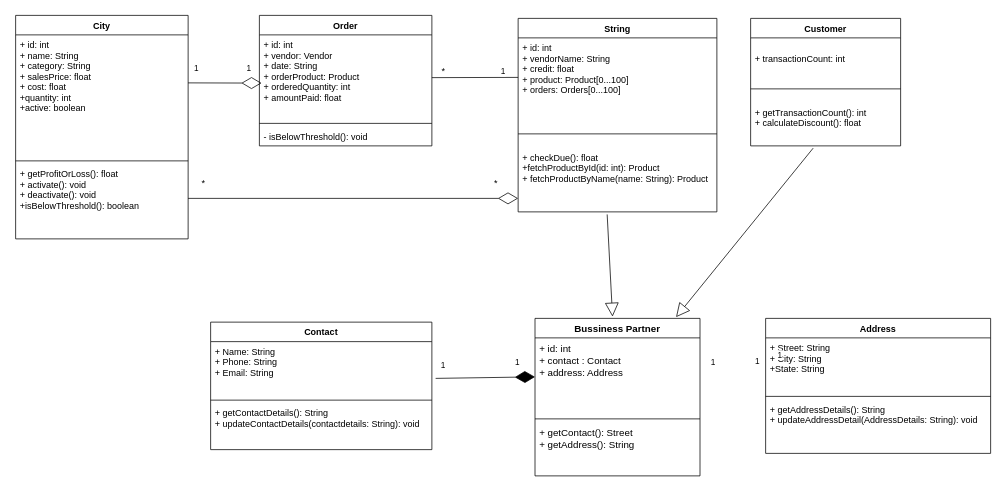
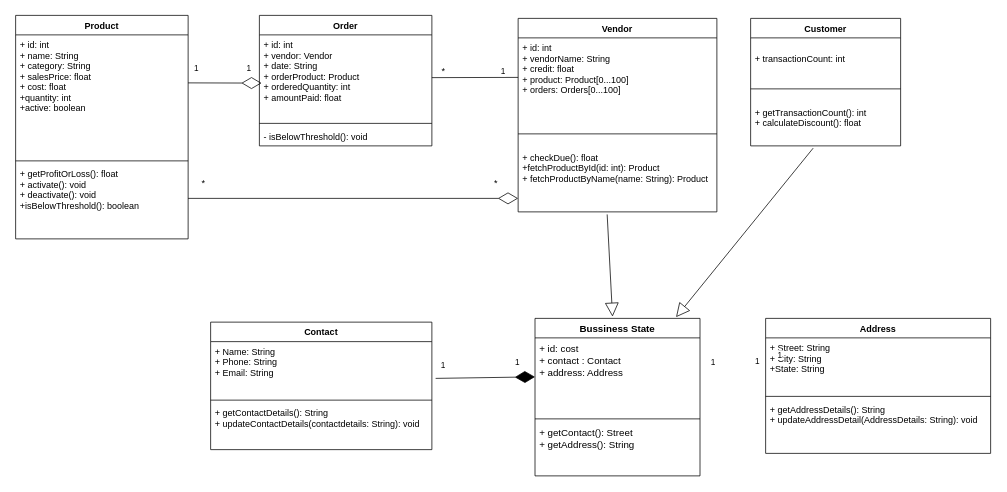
- <mxCell id="2" value="City" style="swimlane;fontStyle=1;align=center;verticalAlign=top;childLayout=stackLayout;horizontal=1;startSize=26;horizontalStack=0;resizeParent=1;resizeParentMax=0;resizeLast=0;collapsible=1;marginBottom=0;" parent="1" vertex="1"><mxGeometry x="20" y="20" width="230" height="298" as="geometry" /></mxCell>
+ <mxCell id="2" value="Product" style="swimlane;fontStyle=1;align=center;verticalAlign=top;childLayout=stackLayout;horizontal=1;startSize=26;horizontalStack=0;resizeParent=1;resizeParentMax=0;resizeLast=0;collapsible=1;marginBottom=0;" parent="1" vertex="1"><mxGeometry x="20" y="20" width="230" height="298" as="geometry" /></mxCell>
- <mxCell id="14" value="String" style="swimlane;fontStyle=1;align=center;verticalAlign=top;childLayout=stackLayout;horizontal=1;startSize=26;horizontalStack=0;resizeParent=1;resizeParentMax=0;resizeLast=0;collapsible=1;marginBottom=0;" parent="1" vertex="1"><mxGeometry x="690" y="24" width="265" height="258" as="geometry" /></mxCell>
+ <mxCell id="14" value="Vendor" style="swimlane;fontStyle=1;align=center;verticalAlign=top;childLayout=stackLayout;horizontal=1;startSize=26;horizontalStack=0;resizeParent=1;resizeParentMax=0;resizeLast=0;collapsible=1;marginBottom=0;" parent="1" vertex="1"><mxGeometry x="690" y="24" width="265" height="258" as="geometry" /></mxCell>
- <mxCell id="18" value="Bussiness Partner" style="swimlane;fontStyle=1;align=center;verticalAlign=top;childLayout=stackLayout;horizontal=1;startSize=26;horizontalStack=0;resizeParent=1;resizeParentMax=0;resizeLast=0;collapsible=1;marginBottom=0;labelBackgroundColor=none;labelBorderColor=none;fontSize=13;" parent="1" vertex="1"><mxGeometry x="712.5" y="424" width="220" height="210" as="geometry" /></mxCell>
+ <mxCell id="18" value="Bussiness State" style="swimlane;fontStyle=1;align=center;verticalAlign=top;childLayout=stackLayout;horizontal=1;startSize=26;horizontalStack=0;resizeParent=1;resizeParentMax=0;resizeLast=0;collapsible=1;marginBottom=0;labelBackgroundColor=none;labelBorderColor=none;fontSize=13;" parent="1" vertex="1"><mxGeometry x="712.5" y="424" width="220" height="210" as="geometry" /></mxCell>
- <mxCell id="19" value="+ id: int&#10;+ contact : Contact&#10;+ address: Address" style="text;strokeColor=none;fillColor=none;align=left;verticalAlign=top;spacingLeft=4;spacingRight=4;overflow=hidden;rotatable=0;points=[[0,0.5],[1,0.5]];portConstraint=eastwest;labelBackgroundColor=none;labelBorderColor=none;fontSize=13;" parent="18" vertex="1"><mxGeometry y="26" width="220" height="104" as="geometry" /></mxCell>
+ <mxCell id="19" value="+ id: cost&#10;+ contact : Contact&#10;+ address: Address" style="text;strokeColor=none;fillColor=none;align=left;verticalAlign=top;spacingLeft=4;spacingRight=4;overflow=hidden;rotatable=0;points=[[0,0.5],[1,0.5]];portConstraint=eastwest;labelBackgroundColor=none;labelBorderColor=none;fontSize=13;" parent="18" vertex="1"><mxGeometry y="26" width="220" height="104" as="geometry" /></mxCell>
